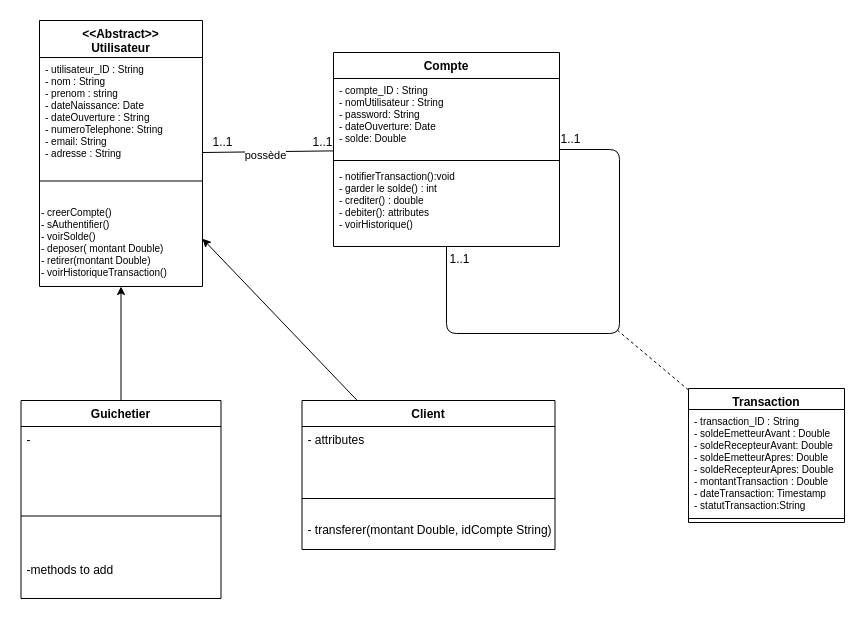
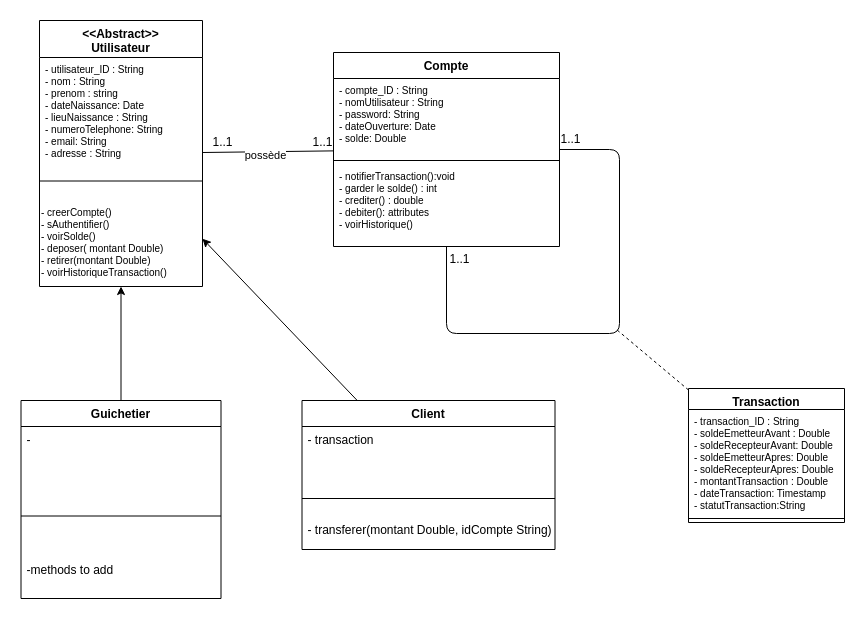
- <mxCell id="3" value="- utilisateur_ID : String&#10;- nom : String&#10;- prenom : string&#10;- dateNaissance: Date&#10;- dateOuverture : String&#10;- numeroTelephone: String&#10;- email: String&#10;- adresse : String" style="text;strokeColor=none;fillColor=none;align=left;verticalAlign=top;spacingLeft=4;spacingRight=4;overflow=hidden;rotatable=0;points=[[0,0.5],[1,0.5]];portConstraint=eastwest;fontSize=10;" parent="2" vertex="1"><mxGeometry y="37" width="163" height="106" as="geometry" /></mxCell>
+ <mxCell id="3" value="- utilisateur_ID : String&#10;- nom : String&#10;- prenom : string&#10;- dateNaissance: Date&#10;- lieuNaissance : String&#10;- numeroTelephone: String&#10;- email: String&#10;- adresse : String" style="text;strokeColor=none;fillColor=none;align=left;verticalAlign=top;spacingLeft=4;spacingRight=4;overflow=hidden;rotatable=0;points=[[0,0.5],[1,0.5]];portConstraint=eastwest;fontSize=10;" parent="2" vertex="1"><mxGeometry y="37" width="163" height="106" as="geometry" /></mxCell>
- <mxCell id="14" value="- attributes" style="text;strokeColor=none;fillColor=none;align=left;verticalAlign=top;spacingLeft=4;spacingRight=4;overflow=hidden;rotatable=0;points=[[0,0.5],[1,0.5]];portConstraint=eastwest;" parent="13" vertex="1"><mxGeometry y="26" width="253" height="68" as="geometry" /></mxCell>
+ <mxCell id="14" value="- transaction" style="text;strokeColor=none;fillColor=none;align=left;verticalAlign=top;spacingLeft=4;spacingRight=4;overflow=hidden;rotatable=0;points=[[0,0.5],[1,0.5]];portConstraint=eastwest;" parent="13" vertex="1"><mxGeometry y="26" width="253" height="68" as="geometry" /></mxCell>
